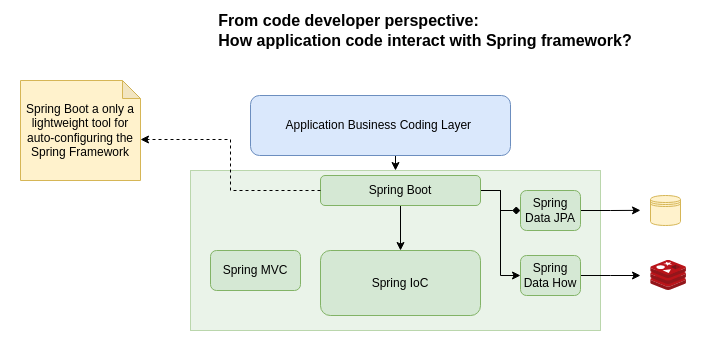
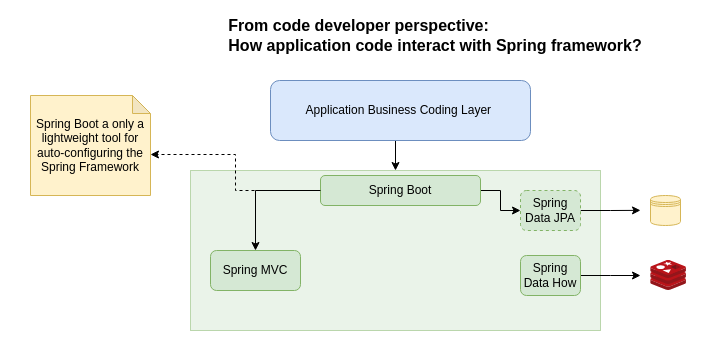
- <mxCell id="17" value="&lt;div style=&quot;text-align: left;&quot;&gt;&lt;b style=&quot;background-color: initial;&quot;&gt;&lt;font style=&quot;font-size: 16px;&quot;&gt;From code developer perspective:&lt;/font&gt;&lt;/b&gt;&lt;/div&gt;&lt;div style=&quot;text-align: left;&quot;&gt;&lt;b&gt;&lt;font style=&quot;font-size: 16px;&quot;&gt;How application code interact with Spring framework?&lt;/font&gt;&lt;/b&gt;&lt;/div&gt;" style="text;html=1;align=center;verticalAlign=middle;whiteSpace=wrap;rounded=0;" parent="1" vertex="1"><mxGeometry x="200" y="15" width="450" height="30" as="geometry" /></mxCell>
+ <mxCell id="17" value="&lt;div style=&quot;text-align: left;&quot;&gt;&lt;b style=&quot;background-color: initial;&quot;&gt;&lt;font style=&quot;font-size: 16px;&quot;&gt;From code developer perspective:&lt;/font&gt;&lt;/b&gt;&lt;/div&gt;&lt;div style=&quot;text-align: left;&quot;&gt;&lt;b&gt;&lt;font style=&quot;font-size: 16px;&quot;&gt;How application code interact with Spring framework?&lt;/font&gt;&lt;/b&gt;&lt;/div&gt;" style="text;html=1;align=center;verticalAlign=middle;whiteSpace=wrap;rounded=0;" parent="1" vertex="1"><mxGeometry x="210" y="20" width="450" height="30" as="geometry" /></mxCell>
- <mxCell id="9" value="Application Business Coding Layer&amp;nbsp;" style="rounded=1;whiteSpace=wrap;html=1;fillColor=#dae8fc;strokeColor=#6c8ebf;" parent="1" vertex="1"><mxGeometry x="250" y="95" width="260" height="60" as="geometry" /></mxCell>
+ <mxCell id="9" value="Application Business Coding Layer&amp;nbsp;" style="rounded=1;whiteSpace=wrap;html=1;fillColor=#dae8fc;strokeColor=#6c8ebf;" parent="1" vertex="1"><mxGeometry x="270" y="80" width="260" height="60" as="geometry" /></mxCell>
- <mxCell id="18" value="Spring Boot a only a lightweight tool for auto-configuring the Spring Framework" style="shape=note;whiteSpace=wrap;html=1;backgroundOutline=1;darkOpacity=0.05;fillColor=#fff2cc;strokeColor=#d6b656;size=18;" parent="1" vertex="1"><mxGeometry x="20" y="80" width="120" height="100" as="geometry" /></mxCell>
+ <mxCell id="18" value="Spring Boot a only a lightweight tool for auto-configuring the Spring Framework" style="shape=note;whiteSpace=wrap;html=1;backgroundOutline=1;darkOpacity=0.05;fillColor=#fff2cc;strokeColor=#d6b656;size=18;" parent="1" vertex="1"><mxGeometry x="30" y="95" width="120" height="100" as="geometry" /></mxCell>
- <mxCell id="4" style="edgeStyle=orthogonalEdgeStyle;rounded=0;orthogonalLoop=1;jettySize=auto;html=1;exitX=1;exitY=0.5;exitDx=0;exitDy=0;entryX=0;entryY=0.5;entryDx=0;entryDy=0;endArrow=diamond;" parent="1" source="7" target="12" edge="1"><mxGeometry relative="1" as="geometry" /></mxCell>
+ <mxCell id="4" style="edgeStyle=orthogonalEdgeStyle;rounded=0;orthogonalLoop=1;jettySize=auto;html=1;exitX=1;exitY=0.5;exitDx=0;exitDy=0;entryX=0;entryY=0.5;entryDx=0;entryDy=0;" parent="1" source="7" target="12" edge="1"><mxGeometry relative="1" as="geometry" /></mxCell>
- <mxCell id="12" value="Spring Data JPA" style="rounded=1;whiteSpace=wrap;html=1;fillColor=#d5e8d4;strokeColor=#82b366;" parent="1" vertex="1"><mxGeometry x="520" y="190" width="60" height="40" as="geometry" /></mxCell>
+ <mxCell id="12" value="Spring Data JPA" style="rounded=1;whiteSpace=wrap;html=1;fillColor=#d5e8d4;strokeColor=#82b366;dashed=1;" parent="1" vertex="1"><mxGeometry x="520" y="190" width="60" height="40" as="geometry" /></mxCell>
+ <mxCell id="6" style="edgeStyle=orthogonalEdgeStyle;rounded=0;orthogonalLoop=1;jettySize=auto;html=1;exitX=0;exitY=0.5;exitDx=0;exitDy=0;entryX=0.5;entryY=0;entryDx=0;entryDy=0;" parent="1" source="7" target="20" edge="1"><mxGeometry relative="1" as="geometry" /></mxCell>
- <mxCell id="3" style="edgeStyle=orthogonalEdgeStyle;rounded=0;orthogonalLoop=1;jettySize=auto;html=1;exitX=0.5;exitY=1;exitDx=0;exitDy=0;entryX=0.5;entryY=0;entryDx=0;entryDy=0;" parent="1" source="7" target="10" edge="1"><mxGeometry relative="1" as="geometry" /></mxCell>
- <mxCell id="5" style="edgeStyle=orthogonalEdgeStyle;rounded=0;orthogonalLoop=1;jettySize=auto;html=1;exitX=1;exitY=0.5;exitDx=0;exitDy=0;entryX=0;entryY=0.5;entryDx=0;entryDy=0;" parent="1" source="7" target="14" edge="1"><mxGeometry relative="1" as="geometry" /></mxCell>
- <mxCell id="10" value="Spring IoC" style="rounded=1;whiteSpace=wrap;html=1;fillColor=#d5e8d4;strokeColor=#82b366;" parent="1" vertex="1"><mxGeometry x="320" y="250" width="160" height="65" as="geometry" /></mxCell>
